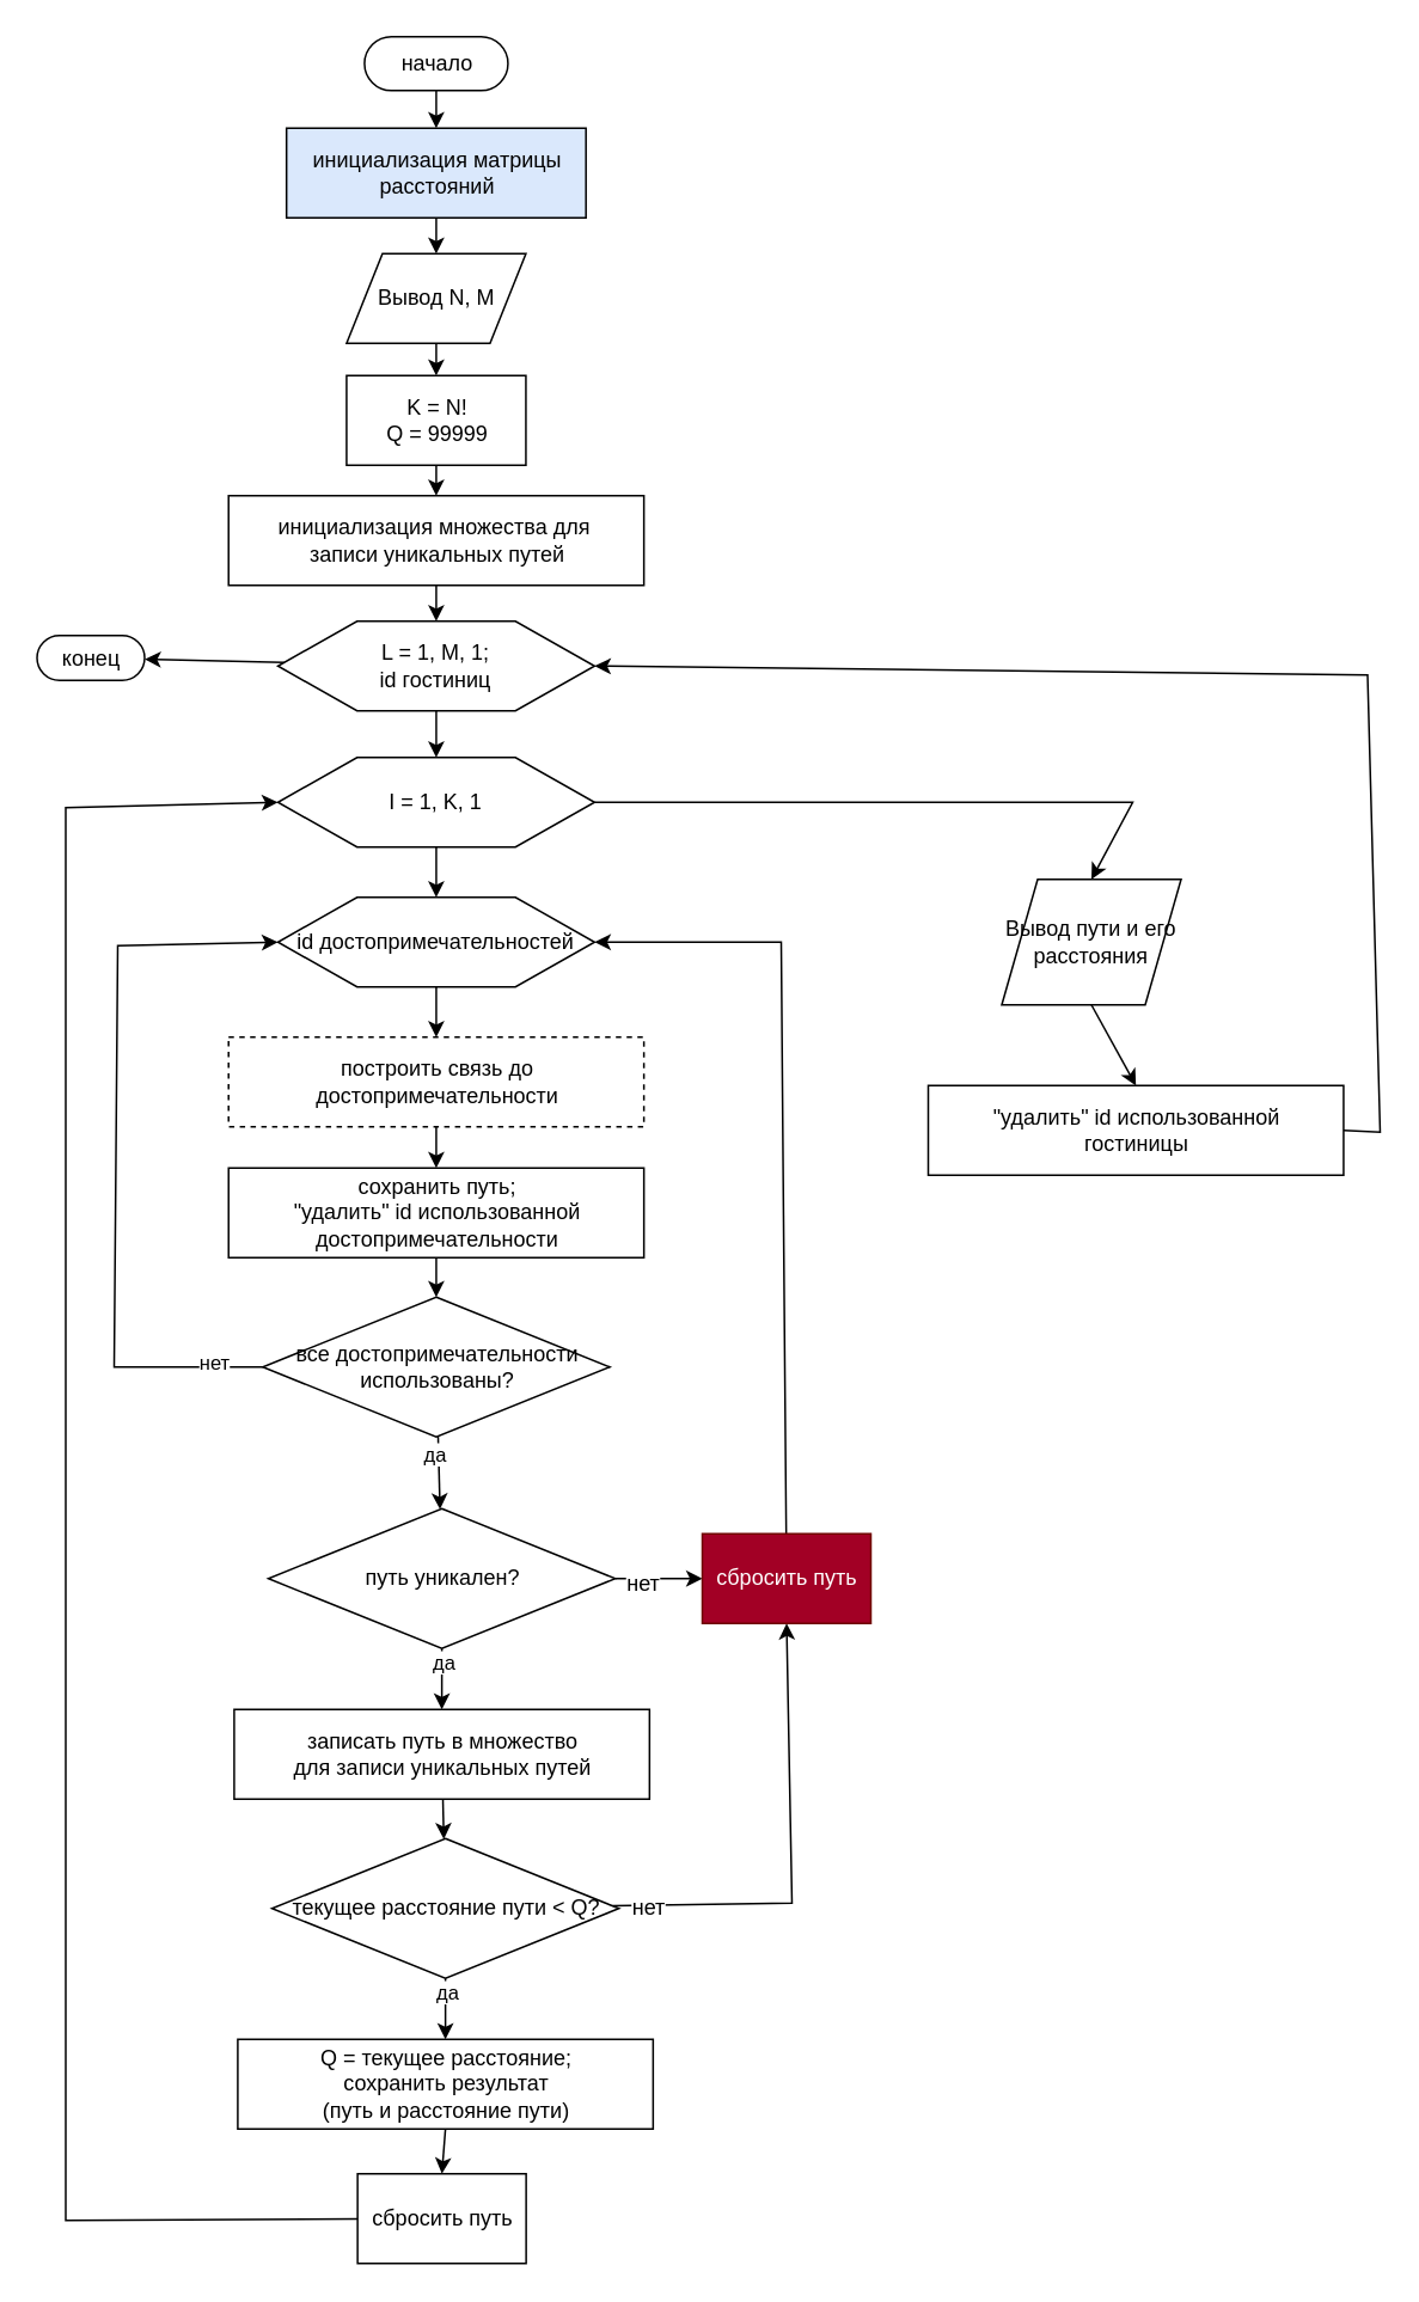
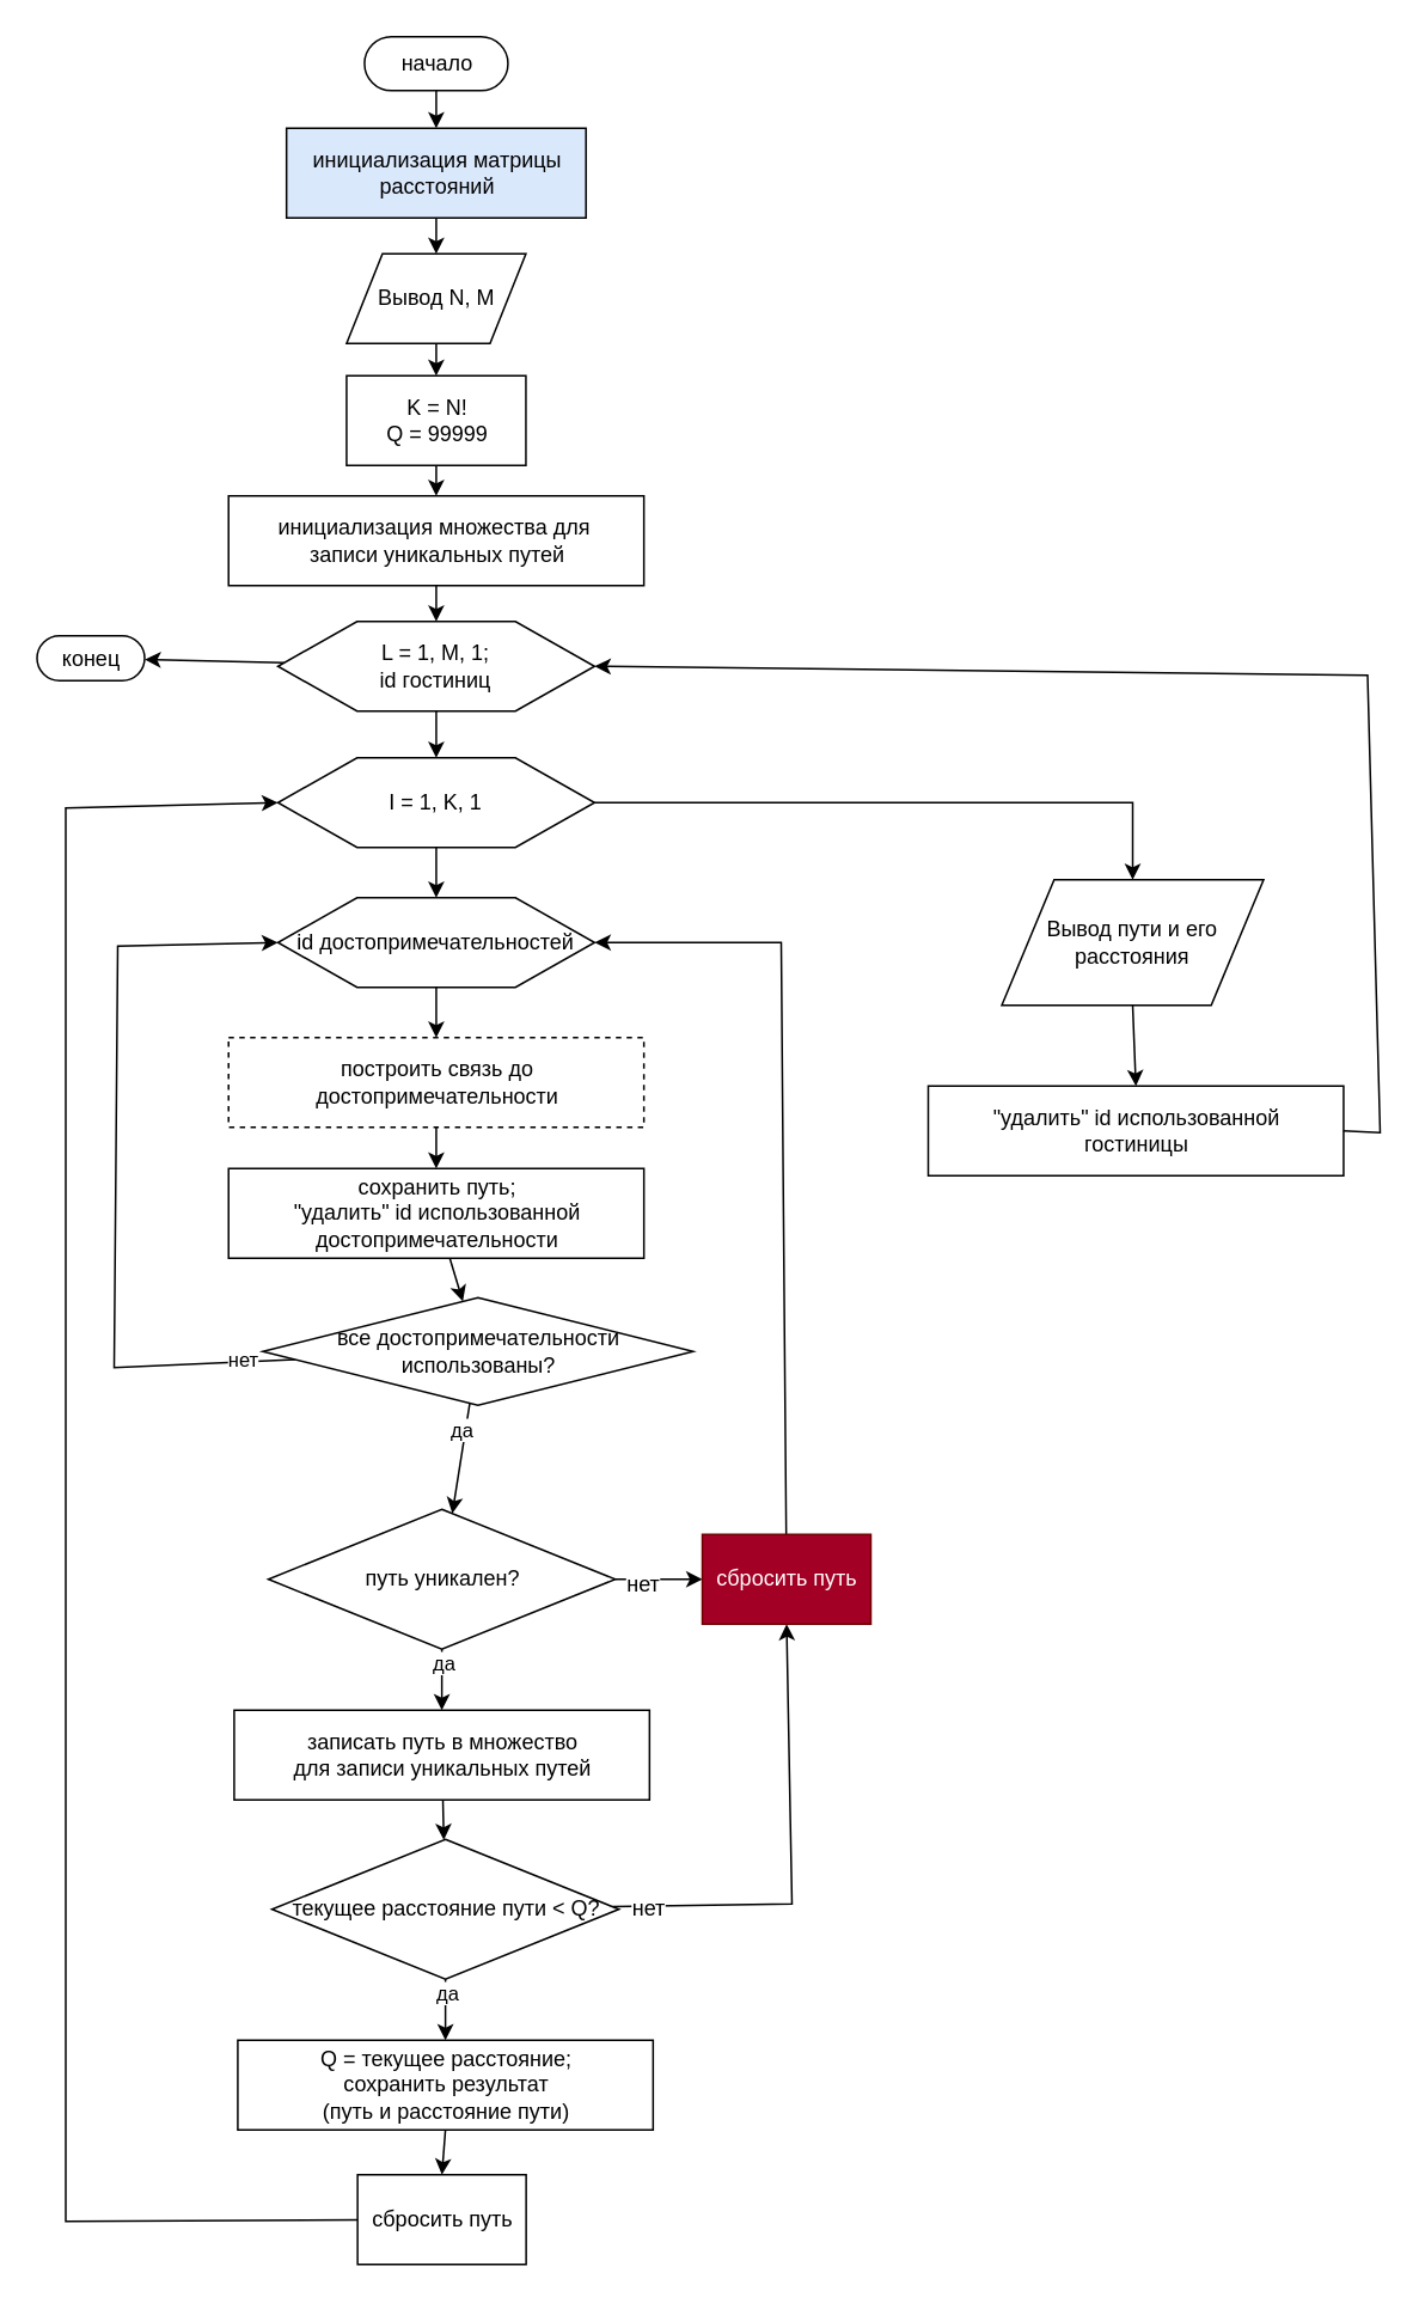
- <mxCell id="8" value="Вывод пути и его расстояния" style="shape=parallelogram;perimeter=parallelogramPerimeter;whiteSpace=wrap;html=1;dashed=0;fillColor=none;" vertex="1" parent="1"><mxGeometry x="558" y="490" width="100" height="70" as="geometry" /></mxCell>
+ <mxCell id="8" value="Вывод пути и его расстояния" style="shape=parallelogram;perimeter=parallelogramPerimeter;whiteSpace=wrap;html=1;dashed=0;fillColor=none;" vertex="1" parent="1"><mxGeometry x="558" y="490" width="146" height="70" as="geometry" /></mxCell>
- <mxCell id="21" value="все достопримечательности &lt;br&gt;использованы?" style="shape=rhombus;html=1;dashed=0;whitespace=wrap;perimeter=rhombusPerimeter;" vertex="1" parent="1"><mxGeometry x="145.88" y="723" width="193.5" height="78" as="geometry" /></mxCell>
+ <mxCell id="21" value="все достопримечательности &lt;br&gt;использованы?" style="shape=rhombus;html=1;dashed=0;whitespace=wrap;perimeter=rhombusPerimeter;" vertex="1" parent="1"><mxGeometry x="145.88" y="723" width="240" height="60" as="geometry" /></mxCell>
